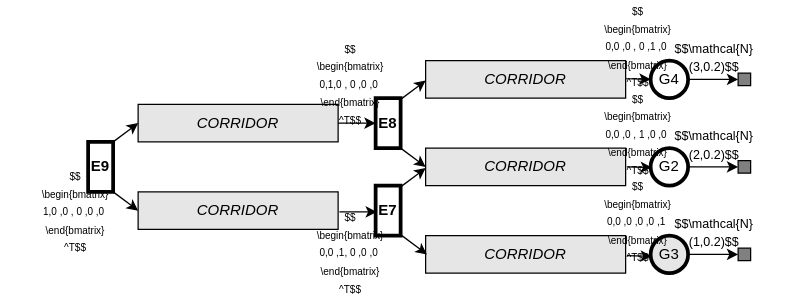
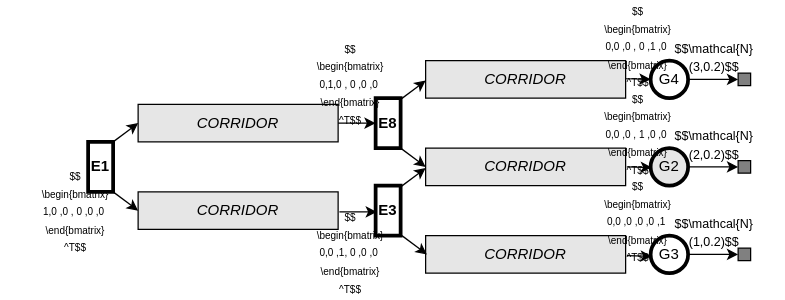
- <mxCell id="2" value="&lt;b&gt;E9&lt;/b&gt;" style="rounded=0;whiteSpace=wrap;html=1;direction=south;strokeWidth=3;" vertex="1" parent="1"><mxGeometry x="70" y="110" width="20" height="40" as="geometry" /></mxCell>
+ <mxCell id="2" value="&lt;b&gt;E1&lt;/b&gt;" style="rounded=0;whiteSpace=wrap;html=1;direction=south;strokeWidth=3;" vertex="1" parent="1"><mxGeometry x="70" y="110" width="20" height="40" as="geometry" /></mxCell>
- <mxCell id="11" value="G2" style="ellipse;whiteSpace=wrap;html=1;aspect=fixed;strokeWidth=3;" vertex="1" parent="1"><mxGeometry x="520" y="115" width="30" height="30" as="geometry" /></mxCell>
+ <mxCell id="11" value="G2" style="ellipse;whiteSpace=wrap;html=1;aspect=fixed;strokeWidth=3;fillColor=#e6e6e6;" vertex="1" parent="1"><mxGeometry x="520" y="115" width="30" height="30" as="geometry" /></mxCell>
- <mxCell id="8" value="&lt;b&gt;E7&lt;/b&gt;" style="rounded=0;whiteSpace=wrap;html=1;direction=south;strokeWidth=3;" vertex="1" parent="1"><mxGeometry x="300" y="145" width="20" height="40" as="geometry" /></mxCell>
+ <mxCell id="8" value="&lt;b&gt;E3&lt;/b&gt;" style="rounded=0;whiteSpace=wrap;html=1;direction=south;strokeWidth=3;" vertex="1" parent="1"><mxGeometry x="300" y="145" width="20" height="40" as="geometry" /></mxCell>
- <mxCell id="12" value="G3" style="ellipse;whiteSpace=wrap;html=1;aspect=fixed;strokeWidth=3;fillColor=#e6e6e6;" vertex="1" parent="1"><mxGeometry x="520" y="185" width="30" height="30" as="geometry" /></mxCell>
+ <mxCell id="12" value="G3" style="ellipse;whiteSpace=wrap;html=1;aspect=fixed;strokeWidth=3;" vertex="1" parent="1"><mxGeometry x="520" y="185" width="30" height="30" as="geometry" /></mxCell>
